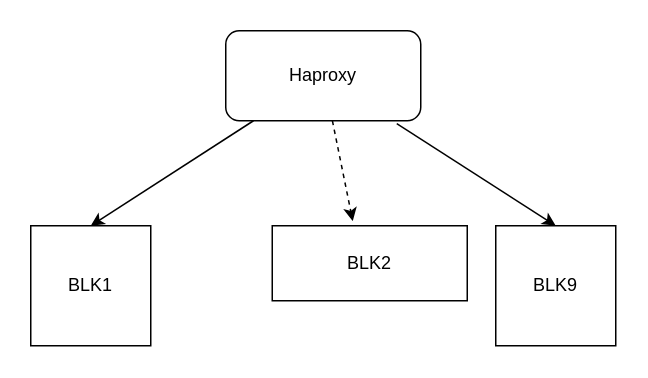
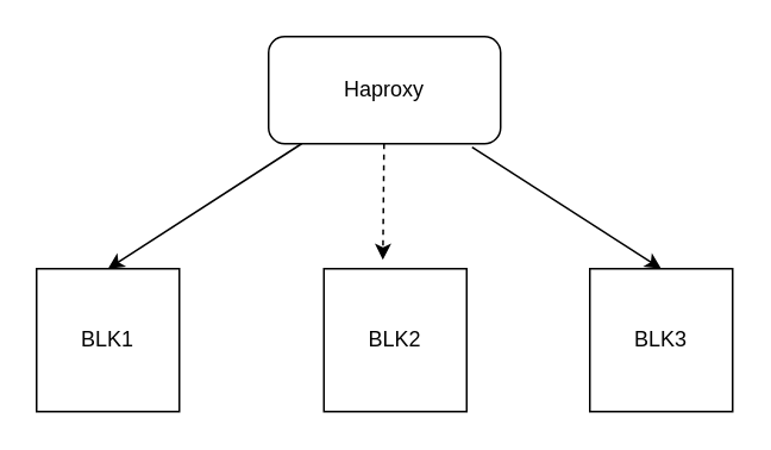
- <mxCell id="3" value="BLK2" style="whiteSpace=wrap;html=1;aspect=fixed;" parent="1" vertex="1"><mxGeometry x="181" y="150" width="130" height="50" as="geometry" /></mxCell>
+ <mxCell id="3" value="BLK2" style="whiteSpace=wrap;html=1;aspect=fixed;" parent="1" vertex="1"><mxGeometry x="181" y="150" width="80" height="80" as="geometry" /></mxCell>
- <mxCell id="4" value="BLK9" style="whiteSpace=wrap;html=1;aspect=fixed;" parent="1" vertex="1"><mxGeometry x="330" y="150" width="80" height="80" as="geometry" /></mxCell>
+ <mxCell id="4" value="BLK3" style="whiteSpace=wrap;html=1;aspect=fixed;" parent="1" vertex="1"><mxGeometry x="330" y="150" width="80" height="80" as="geometry" /></mxCell>
